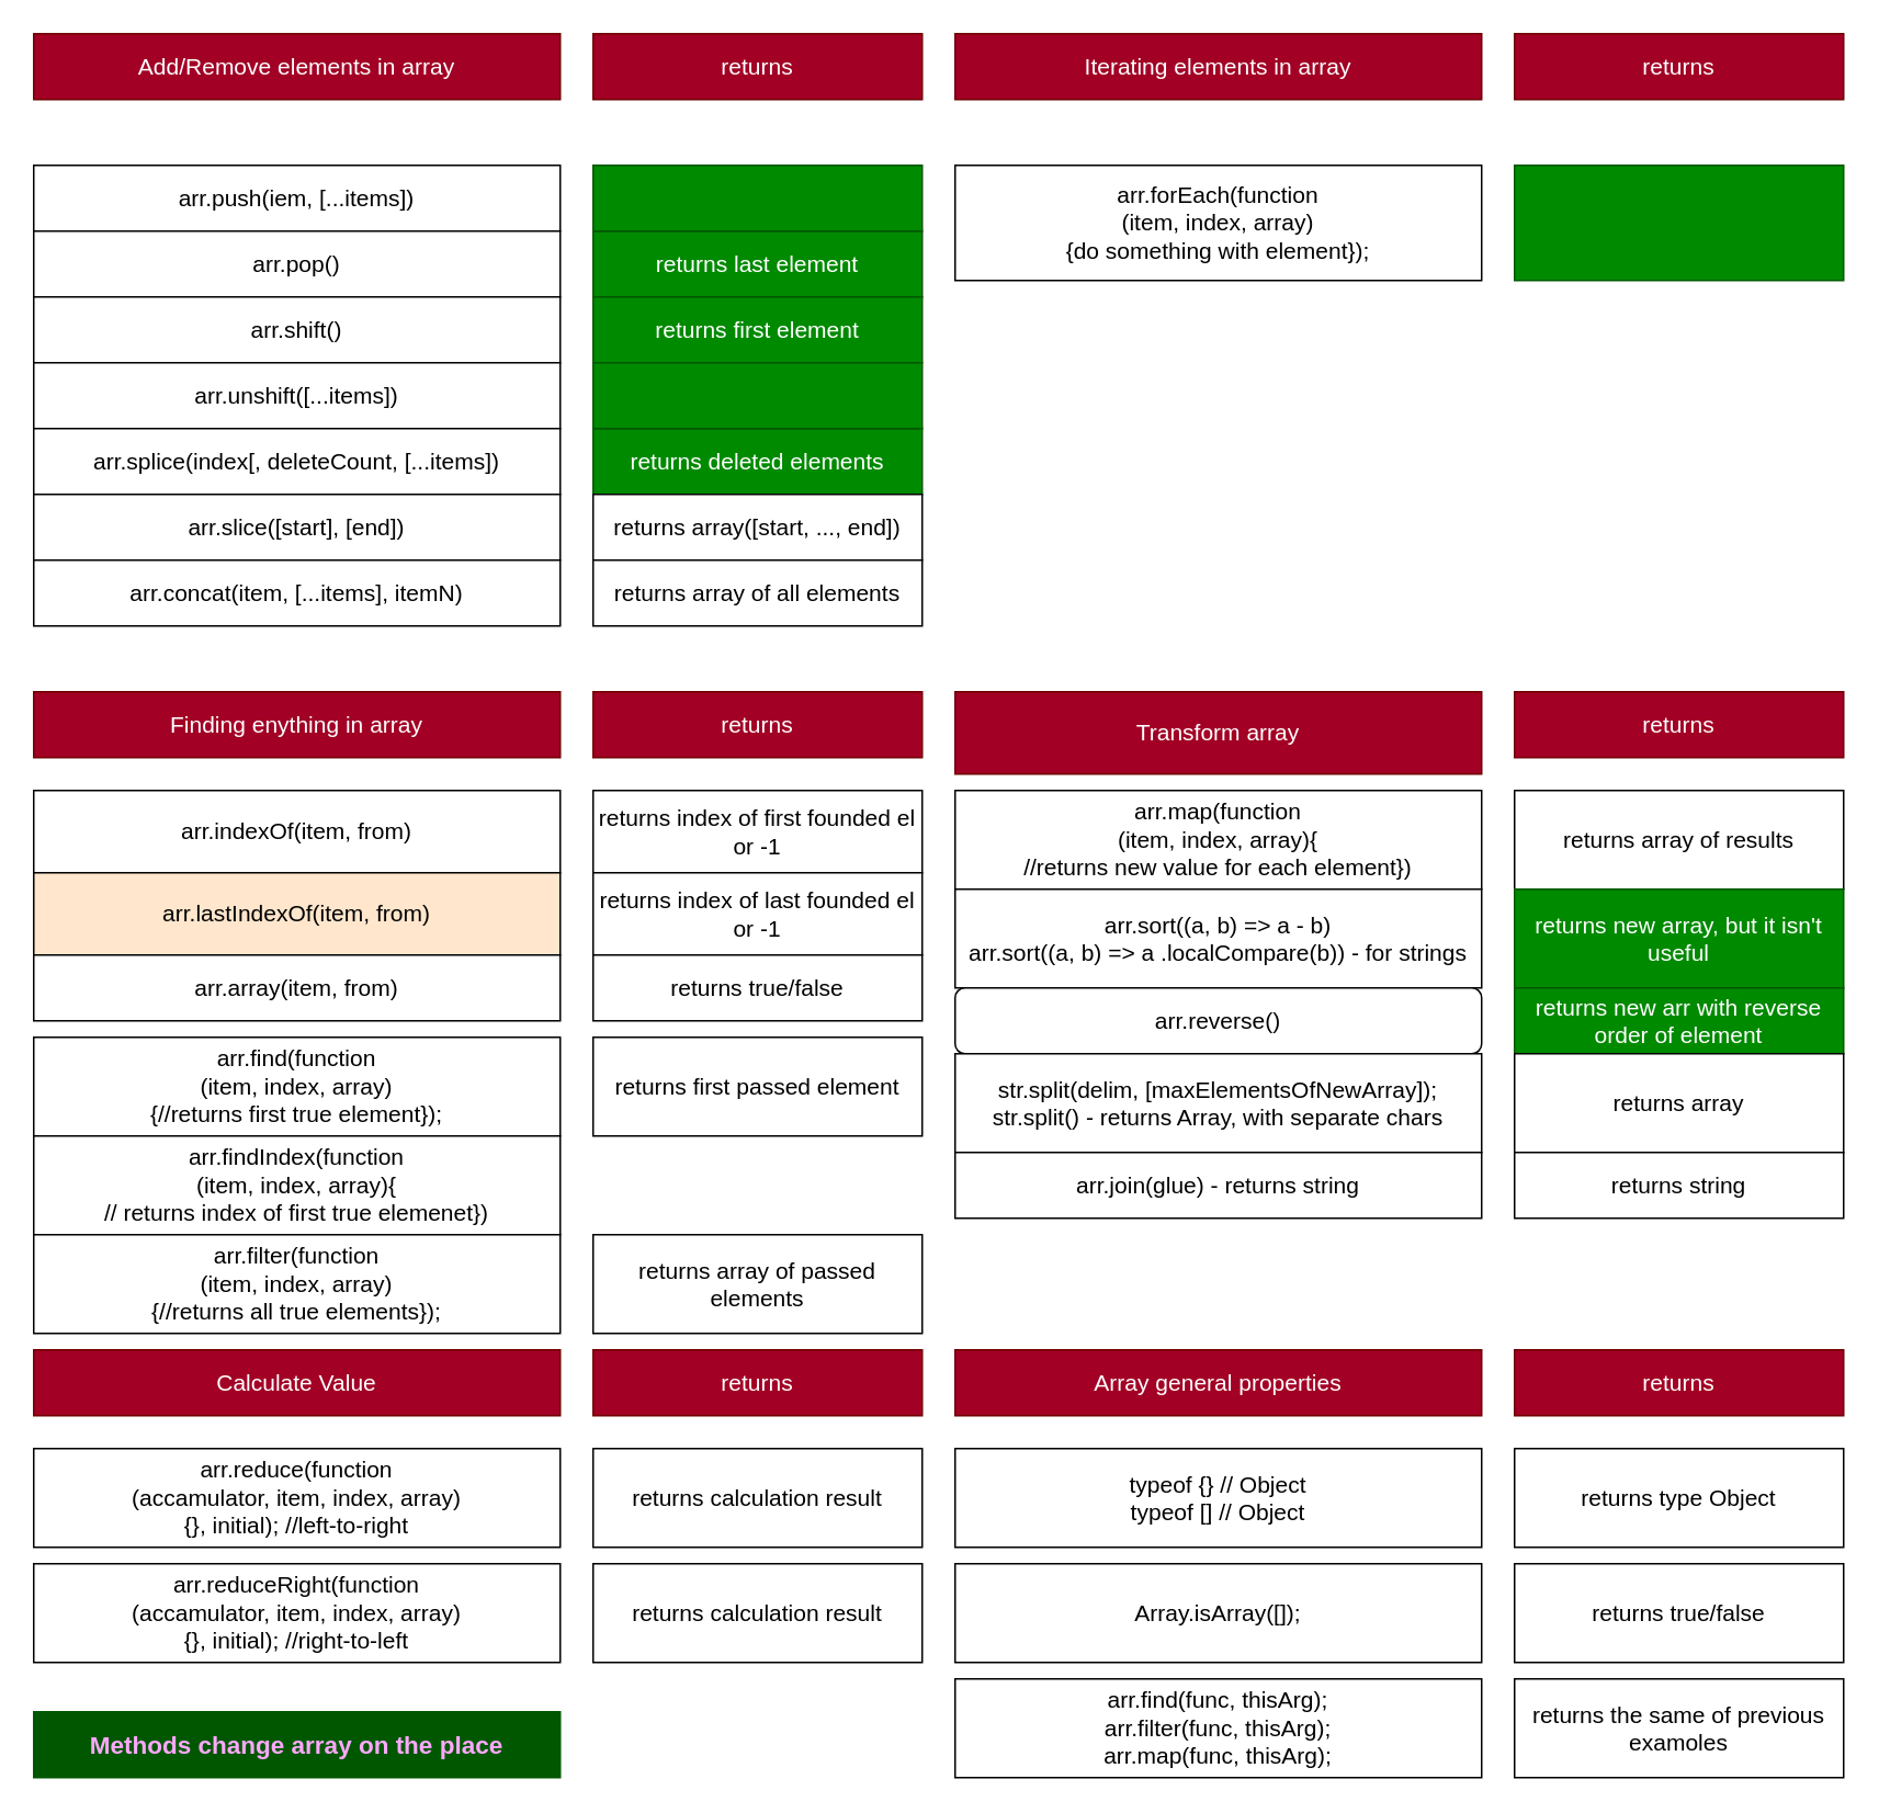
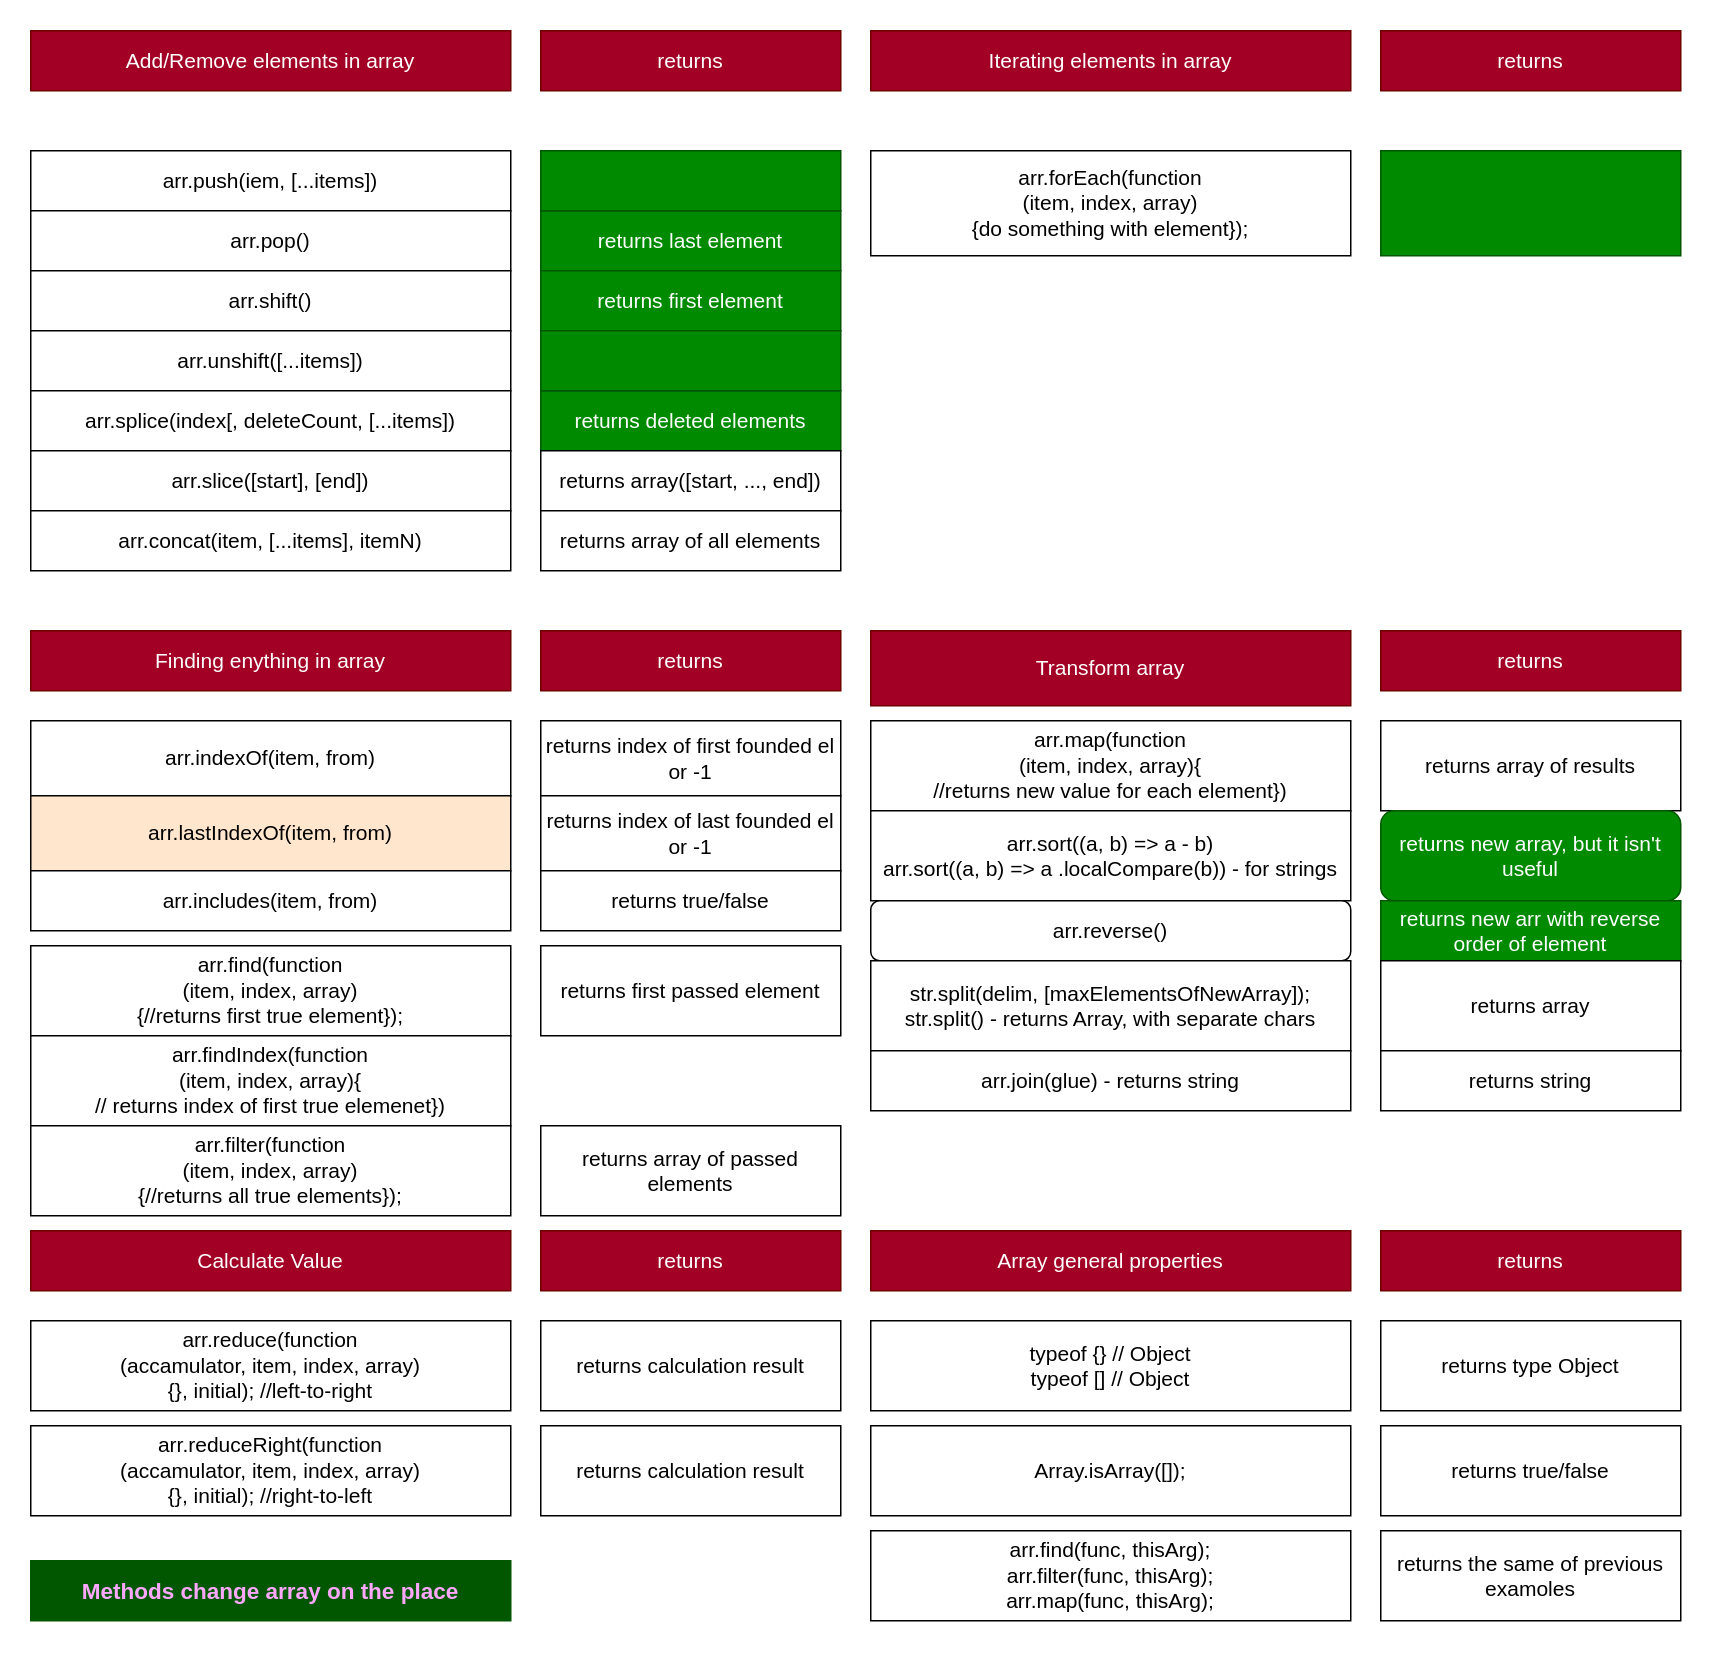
- <mxCell id="40" value="returns new array, but it isn't useful" style="rounded=0;whiteSpace=wrap;html=1;fillColor=#008a00;fontColor=#ffffff;strokeColor=#005700;fontSize=14;" vertex="1" parent="1"><mxGeometry x="920" y="540" width="200" height="60" as="geometry" /></mxCell>
+ <mxCell id="40" value="returns new array, but it isn't useful" style="whiteSpace=wrap;html=1;fillColor=#008a00;fontColor=#ffffff;strokeColor=#005700;fontSize=14;rounded=1;" vertex="1" parent="1"><mxGeometry x="920" y="540" width="200" height="60" as="geometry" /></mxCell>
- <mxCell id="15" value="arr.array(item, from)" style="rounded=0;fontSize=14;html=1;whiteSpace=wrap;" parent="1" vertex="1"><mxGeometry x="20" y="580" width="320" height="40" as="geometry" /></mxCell>
+ <mxCell id="15" value="arr.includes(item, from)" style="rounded=0;fontSize=14;html=1;whiteSpace=wrap;" parent="1" vertex="1"><mxGeometry x="20" y="580" width="320" height="40" as="geometry" /></mxCell>
